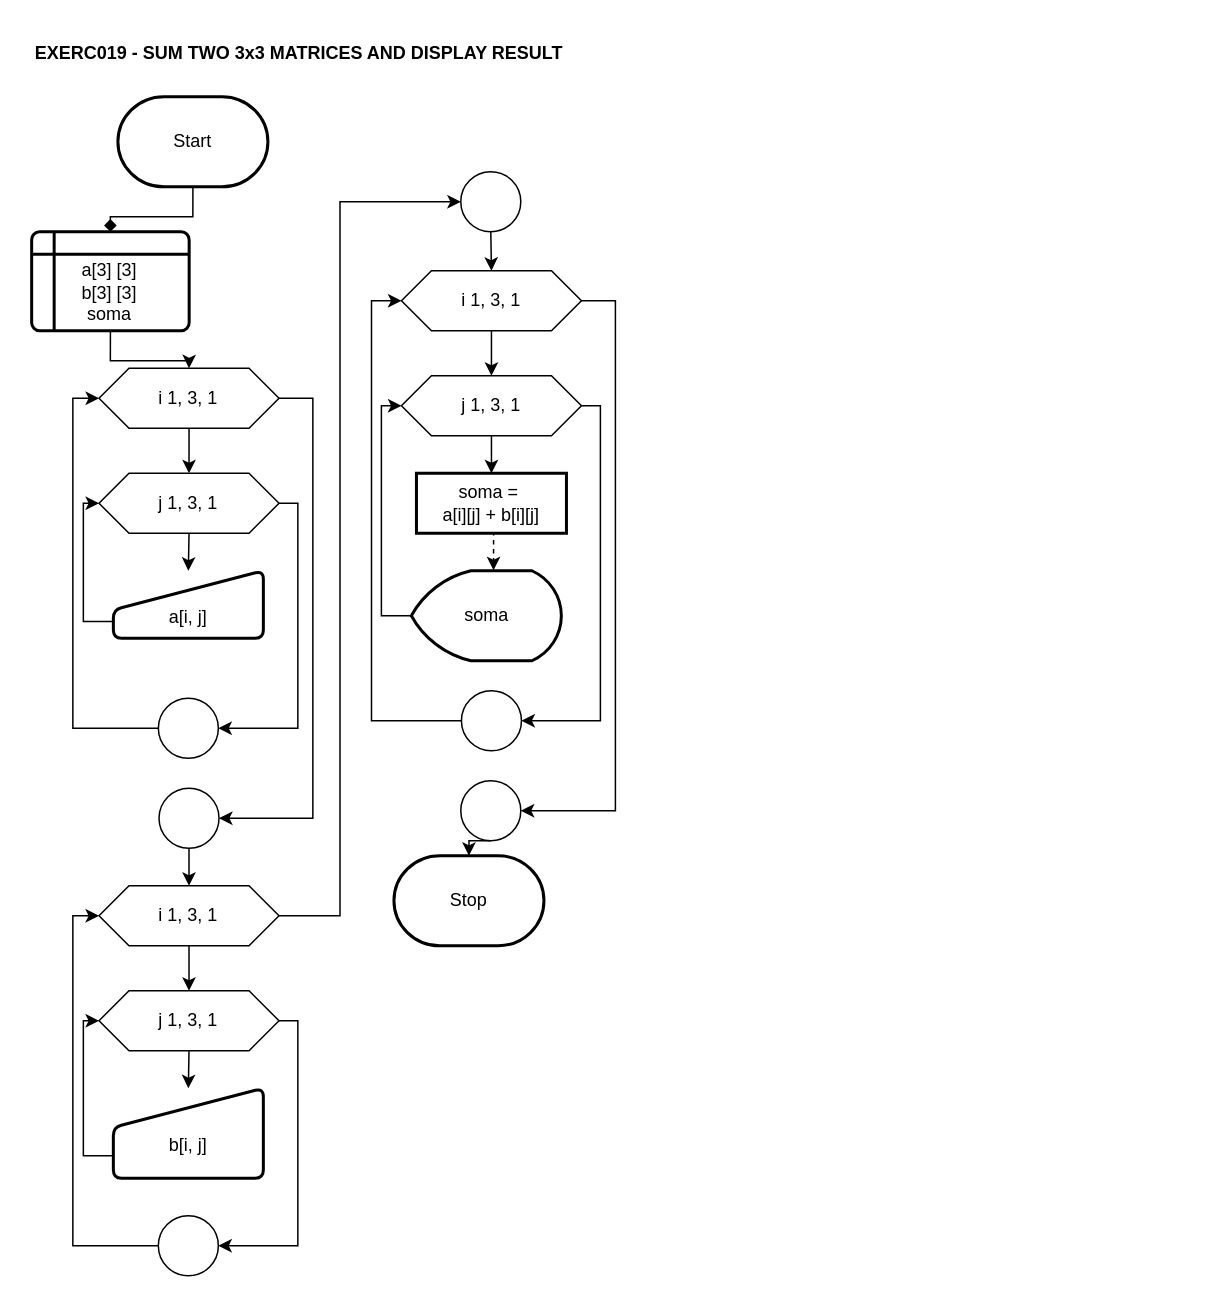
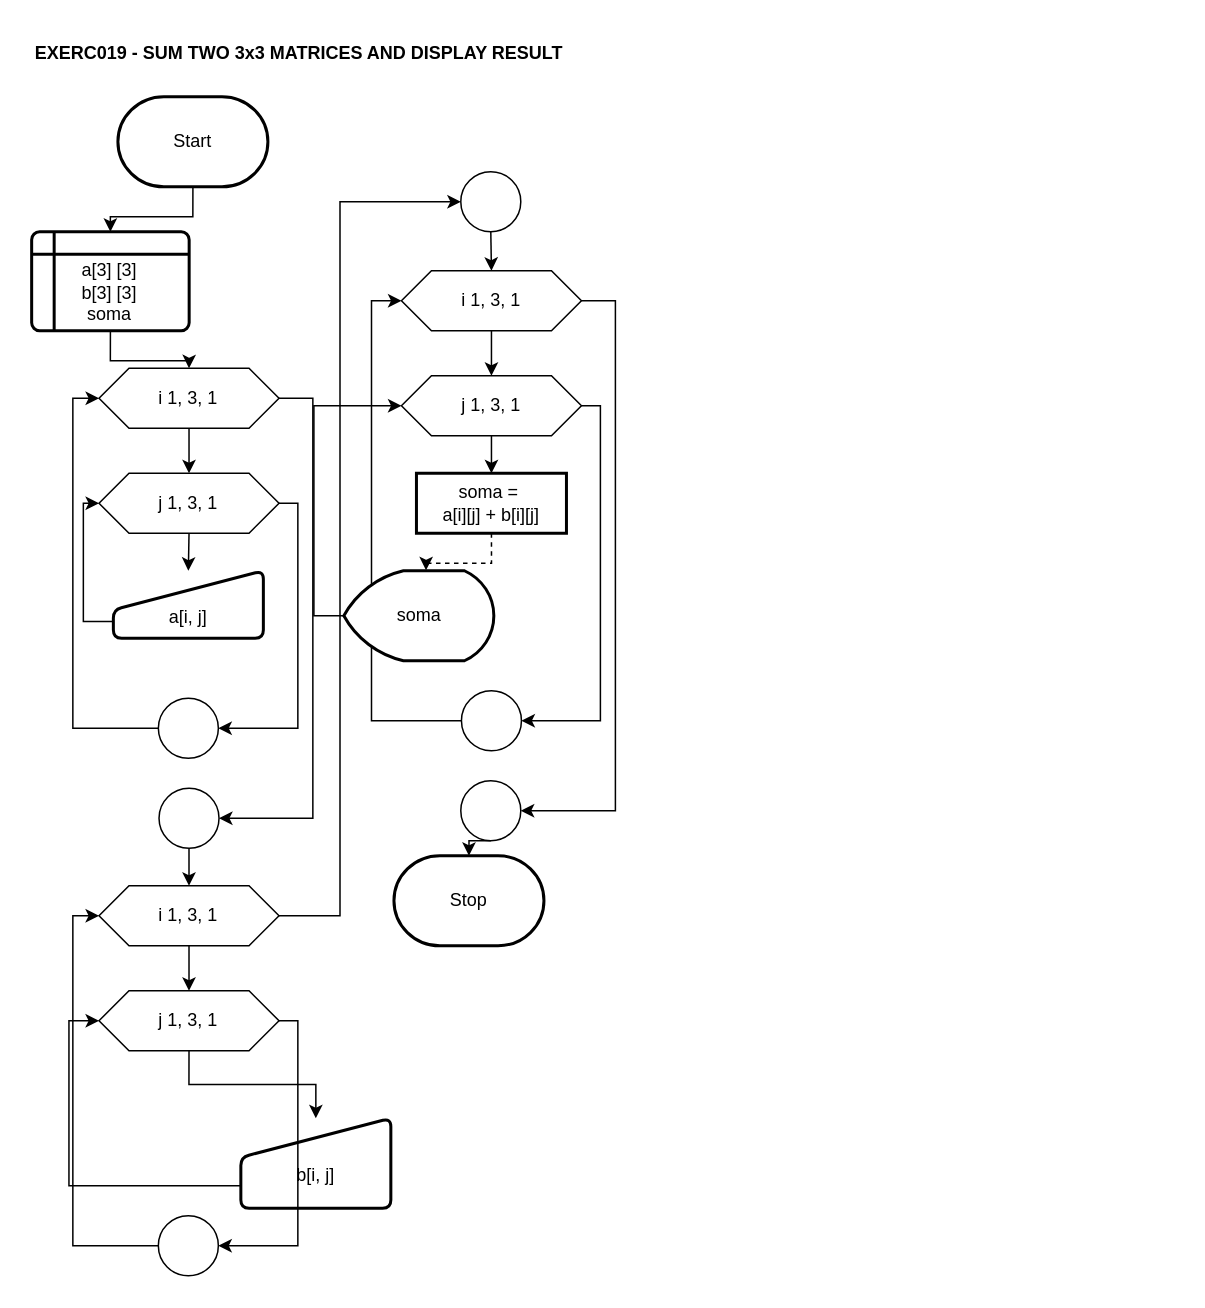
- <mxCell id="3" style="edgeStyle=orthogonalEdgeStyle;rounded=0;orthogonalLoop=1;jettySize=auto;html=1;exitX=0.5;exitY=1;exitDx=0;exitDy=0;exitPerimeter=0;entryX=0.5;entryY=0;entryDx=0;entryDy=0;endArrow=diamond;" parent="1" source="4" target="6" edge="1"><mxGeometry relative="1" as="geometry" /></mxCell>
+ <mxCell id="3" style="edgeStyle=orthogonalEdgeStyle;rounded=0;orthogonalLoop=1;jettySize=auto;html=1;exitX=0.5;exitY=1;exitDx=0;exitDy=0;exitPerimeter=0;entryX=0.5;entryY=0;entryDx=0;entryDy=0;" parent="1" source="4" target="6" edge="1"><mxGeometry relative="1" as="geometry" /></mxCell>
- <mxCell id="40" value="soma" style="strokeWidth=2;html=1;shape=mxgraph.flowchart.display;whiteSpace=wrap;" parent="1" vertex="1"><mxGeometry x="273.56" y="380" width="100" height="60" as="geometry" /></mxCell>
+ <mxCell id="40" value="soma" style="strokeWidth=2;html=1;shape=mxgraph.flowchart.display;whiteSpace=wrap;" parent="1" vertex="1"><mxGeometry x="228.56" y="380" width="100" height="60" as="geometry" /></mxCell>
- <mxCell id="25" value="&lt;div&gt;&lt;br&gt;&lt;/div&gt;b[i, j]" style="html=1;strokeWidth=2;shape=manualInput;whiteSpace=wrap;rounded=1;size=26;arcSize=11;" parent="1" vertex="1"><mxGeometry x="74.9" y="725" width="100" height="60" as="geometry" /></mxCell>
+ <mxCell id="25" value="&lt;div&gt;&lt;br&gt;&lt;/div&gt;b[i, j]" style="html=1;strokeWidth=2;shape=manualInput;whiteSpace=wrap;rounded=1;size=26;arcSize=11;" parent="1" vertex="1"><mxGeometry x="159.9" y="745" width="100" height="60" as="geometry" /></mxCell>
